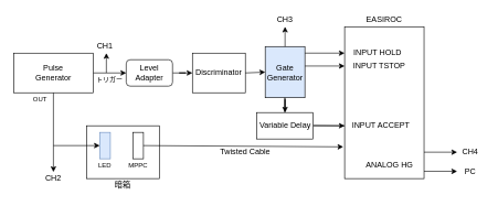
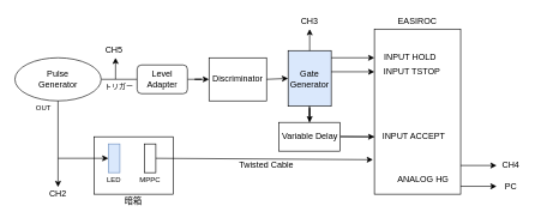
- <mxCell id="8" value="CH1" style="text;html=1;strokeColor=none;fillColor=none;align=center;verticalAlign=middle;whiteSpace=wrap;rounded=0;" parent="1" vertex="1"><mxGeometry x="138" y="60" width="40" height="20" as="geometry" /></mxCell>
+ <mxCell id="8" value="CH5" style="text;html=1;strokeColor=none;fillColor=none;align=center;verticalAlign=middle;whiteSpace=wrap;rounded=0;" parent="1" vertex="1"><mxGeometry x="138" y="60" width="40" height="20" as="geometry" /></mxCell>
- <mxCell id="3" value="Pulse&lt;br&gt;Generator" style="rounded=0;whiteSpace=wrap;html=1;" parent="1" vertex="1"><mxGeometry x="20" y="80" width="120" height="60" as="geometry" /></mxCell>
+ <mxCell id="3" value="Pulse&lt;br&gt;Generator" style="ellipse;whiteSpace=wrap;html=1;" parent="1" vertex="1"><mxGeometry x="20" y="80" width="120" height="60" as="geometry" /></mxCell>
- <mxCell id="2" style="edgeStyle=orthogonalEdgeStyle;rounded=0;orthogonalLoop=1;jettySize=auto;html=1;entryX=0;entryY=0.5;entryDx=0;entryDy=0;" edge="1" parent="1" source="3" target="7"><mxGeometry relative="1" as="geometry"><Array as="points"><mxPoint x="160" y="110" /><mxPoint x="160" y="110" /></Array></mxGeometry></mxCell>
+ <mxCell id="2" style="edgeStyle=orthogonalEdgeStyle;rounded=0;orthogonalLoop=1;jettySize=auto;html=1;entryX=0;entryY=0.5;entryDx=0;entryDy=0;endArrow=none;" edge="1" parent="1" source="3" target="7"><mxGeometry relative="1" as="geometry"><Array as="points"><mxPoint x="160" y="110" /><mxPoint x="160" y="110" /></Array></mxGeometry></mxCell>
